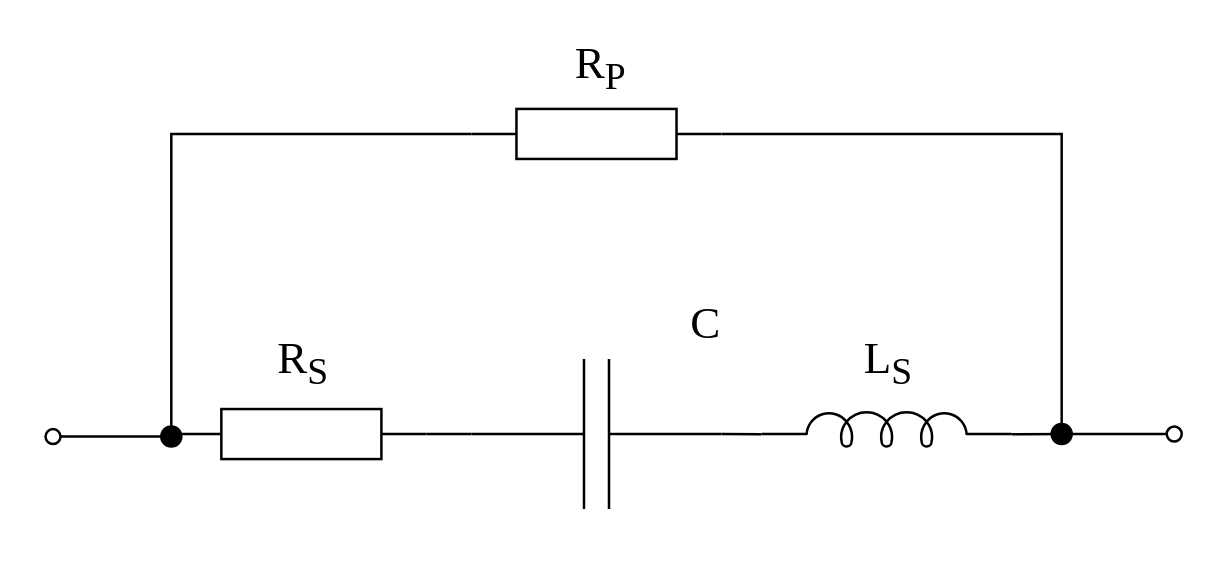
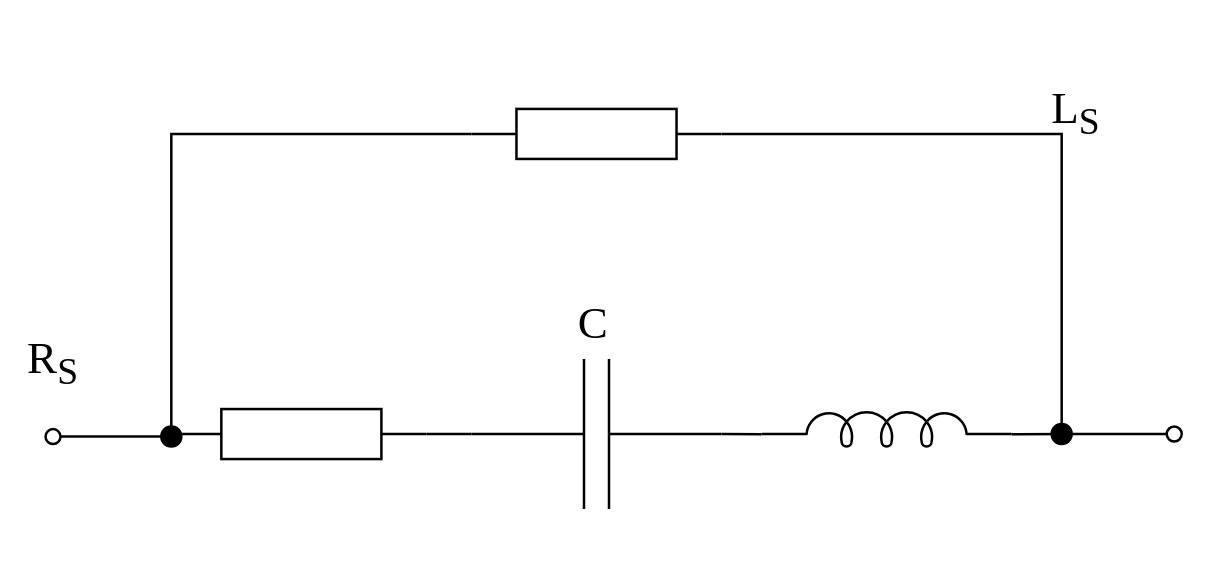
- <mxCell id="18" value="&lt;font style=&quot;font-size: 18px;&quot; face=&quot;Times New Roman&quot;&gt;R&lt;sub&gt;P&lt;/sub&gt;&lt;/font&gt;" style="text;strokeColor=none;align=center;fillColor=none;html=1;verticalAlign=middle;whiteSpace=wrap;rounded=0;fontSize=18;" parent="1" vertex="1"><mxGeometry x="229" y="20" width="22" height="14" as="geometry" /></mxCell>
- <mxCell id="16" value="&lt;font style=&quot;font-size: 18px;&quot; face=&quot;Times New Roman&quot;&gt;C&lt;/font&gt;" style="text;strokeColor=none;align=center;fillColor=none;html=1;verticalAlign=middle;whiteSpace=wrap;rounded=0;fontSize=18;" parent="1" vertex="1"><mxGeometry x="271" y="122" width="22" height="14" as="geometry" /></mxCell>
+ <mxCell id="16" value="&lt;font style=&quot;font-size: 18px;&quot; face=&quot;Times New Roman&quot;&gt;C&lt;/font&gt;" style="text;strokeColor=none;align=center;fillColor=none;html=1;verticalAlign=middle;whiteSpace=wrap;rounded=0;fontSize=18;" parent="1" vertex="1"><mxGeometry x="226" y="122" width="22" height="14" as="geometry" /></mxCell>
- <mxCell id="15" value="&lt;font style=&quot;font-size: 18px;&quot; face=&quot;Times New Roman&quot;&gt;R&lt;sub&gt;S&lt;/sub&gt;&lt;/font&gt;" style="text;strokeColor=none;align=center;fillColor=none;html=1;verticalAlign=middle;whiteSpace=wrap;rounded=0;fontSize=18;" parent="1" vertex="1"><mxGeometry x="110" y="138" width="22" height="14" as="geometry" /></mxCell>
+ <mxCell id="15" value="&lt;font style=&quot;font-size: 18px;&quot; face=&quot;Times New Roman&quot;&gt;R&lt;sub&gt;S&lt;/sub&gt;&lt;/font&gt;" style="text;strokeColor=none;align=center;fillColor=none;html=1;verticalAlign=middle;whiteSpace=wrap;rounded=0;fontSize=18;" parent="1" vertex="1"><mxGeometry x="10" y="138" width="22" height="14" as="geometry" /></mxCell>
- <mxCell id="17" value="&lt;font style=&quot;font-size: 18px;&quot; face=&quot;Times New Roman&quot;&gt;L&lt;sub&gt;S&lt;/sub&gt;&lt;/font&gt;" style="text;strokeColor=none;align=center;fillColor=none;html=1;verticalAlign=middle;whiteSpace=wrap;rounded=0;fontSize=18;" parent="1" vertex="1"><mxGeometry x="344" y="138" width="22" height="14" as="geometry" /></mxCell>
+ <mxCell id="17" value="&lt;font style=&quot;font-size: 18px;&quot; face=&quot;Times New Roman&quot;&gt;L&lt;sub&gt;S&lt;/sub&gt;&lt;/font&gt;" style="text;strokeColor=none;align=center;fillColor=none;html=1;verticalAlign=middle;whiteSpace=wrap;rounded=0;fontSize=18;" parent="1" vertex="1"><mxGeometry x="419" y="38" width="22" height="14" as="geometry" /></mxCell>
